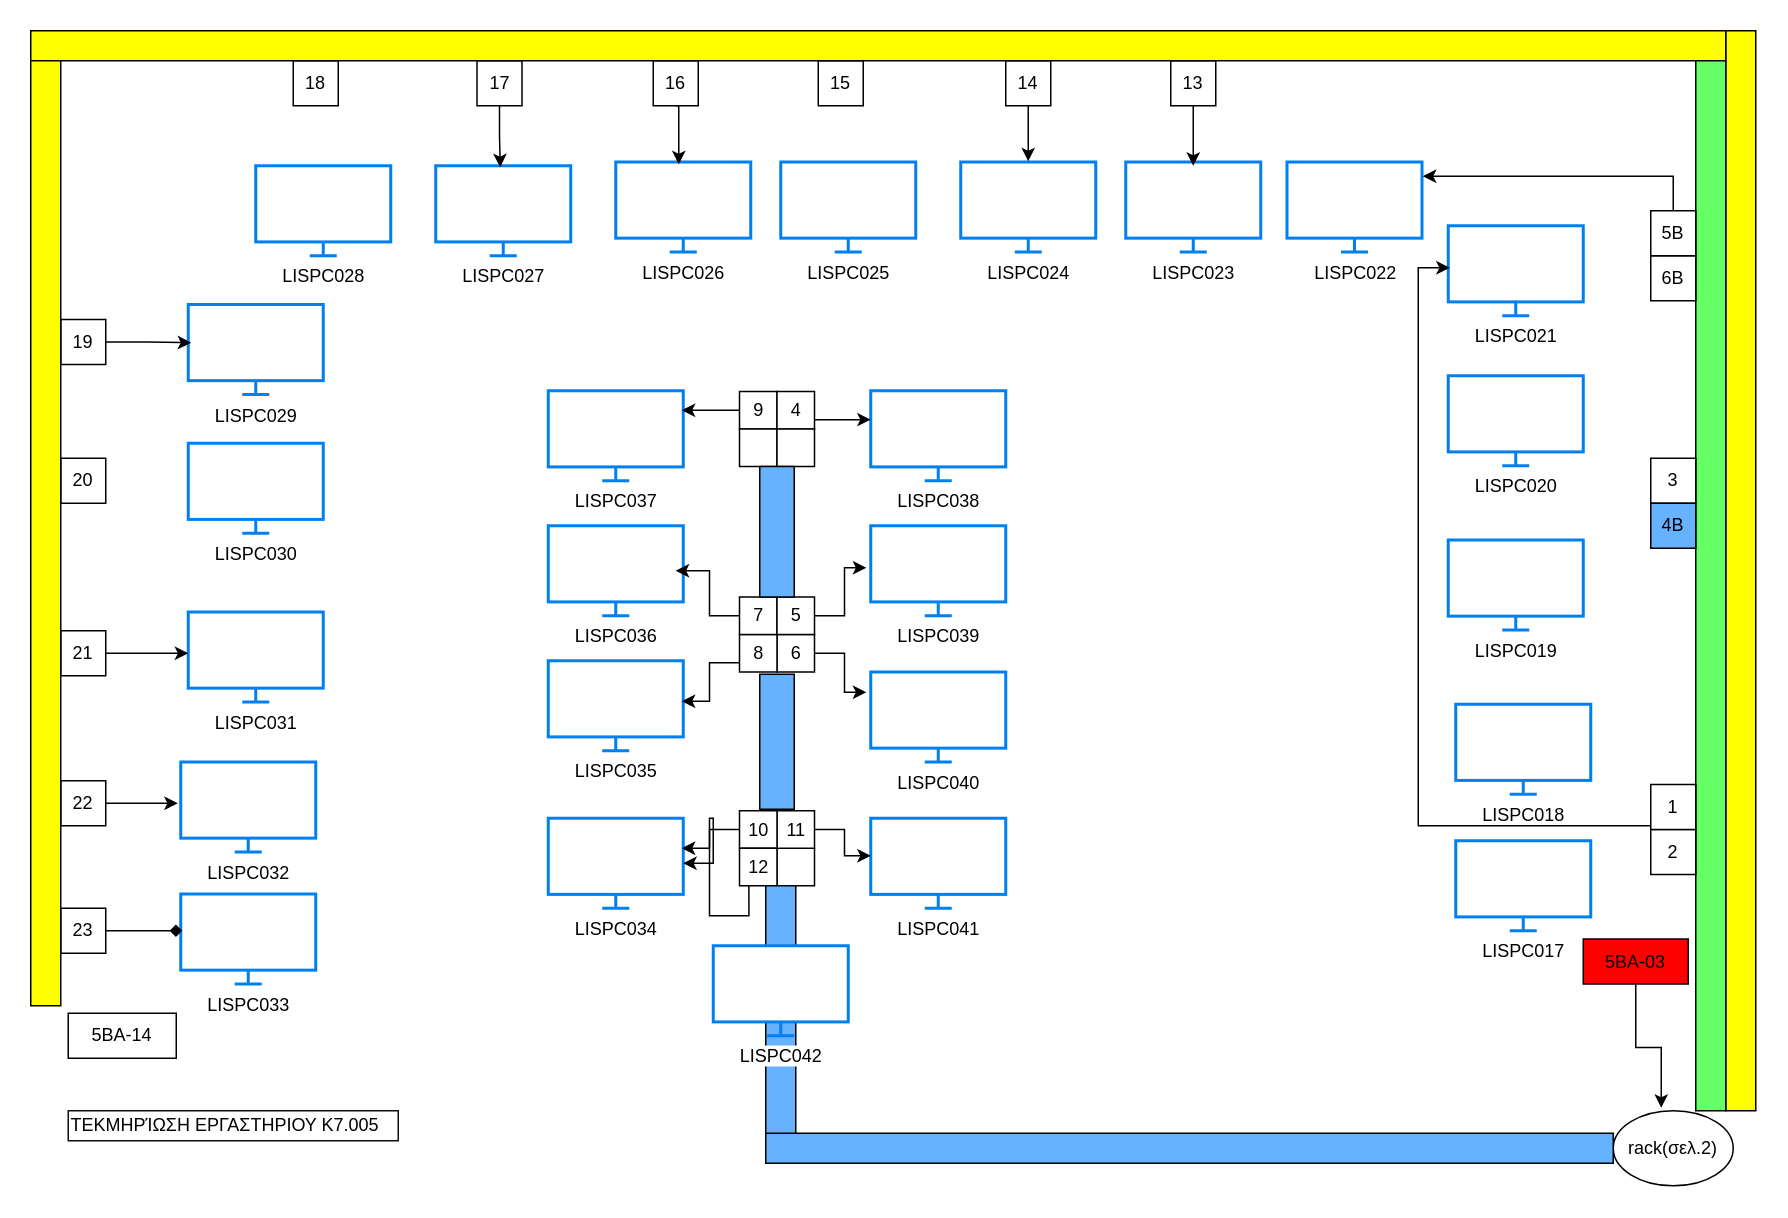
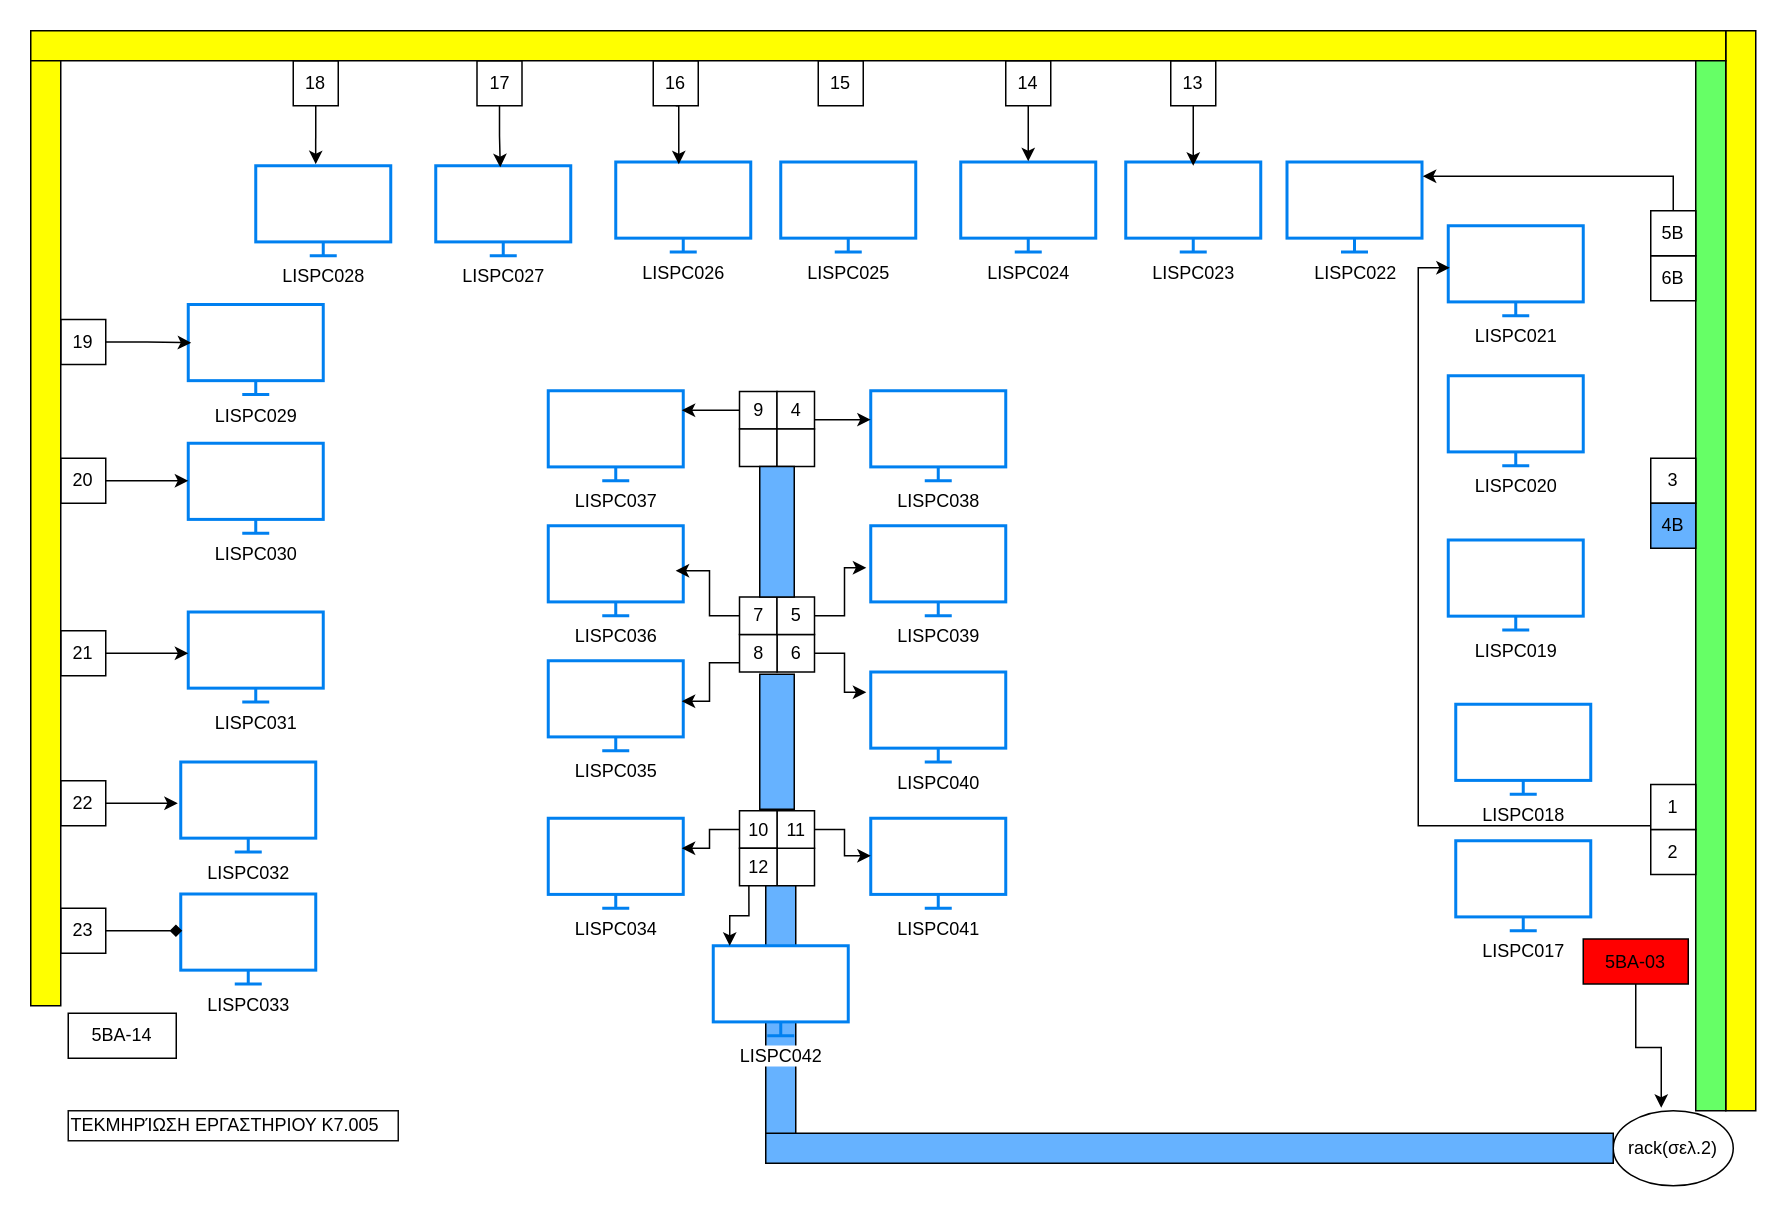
+ <mxCell id="27" style="edgeStyle=orthogonalEdgeStyle;rounded=0;orthogonalLoop=1;jettySize=auto;html=1;exitX=0.5;exitY=1;exitDx=0;exitDy=0;entryX=0.444;entryY=-0.017;entryDx=0;entryDy=0;entryPerimeter=0;" parent="1" source="28" target="7" edge="1"><mxGeometry relative="1" as="geometry" /></mxCell>
+ <mxCell id="40" style="edgeStyle=orthogonalEdgeStyle;rounded=0;orthogonalLoop=1;jettySize=auto;html=1;exitX=1;exitY=0.5;exitDx=0;exitDy=0;entryX=0;entryY=0.417;entryDx=0;entryDy=0;entryPerimeter=0;" parent="1" source="41" target="3" edge="1"><mxGeometry relative="1" as="geometry" /></mxCell>
- <mxCell id="100" style="edgeStyle=orthogonalEdgeStyle;rounded=0;orthogonalLoop=1;jettySize=auto;html=1;exitX=0.25;exitY=1;exitDx=0;exitDy=0;" parent="1" source="65" target="22" edge="1"><mxGeometry relative="1" as="geometry" /></mxCell>
+ <mxCell id="100" style="edgeStyle=orthogonalEdgeStyle;rounded=0;orthogonalLoop=1;jettySize=auto;html=1;exitX=0.25;exitY=1;exitDx=0;exitDy=0;entryX=0.122;entryY=0;entryDx=0;entryDy=0;entryPerimeter=0;" parent="1" source="65" target="77" edge="1"><mxGeometry relative="1" as="geometry" /></mxCell>
